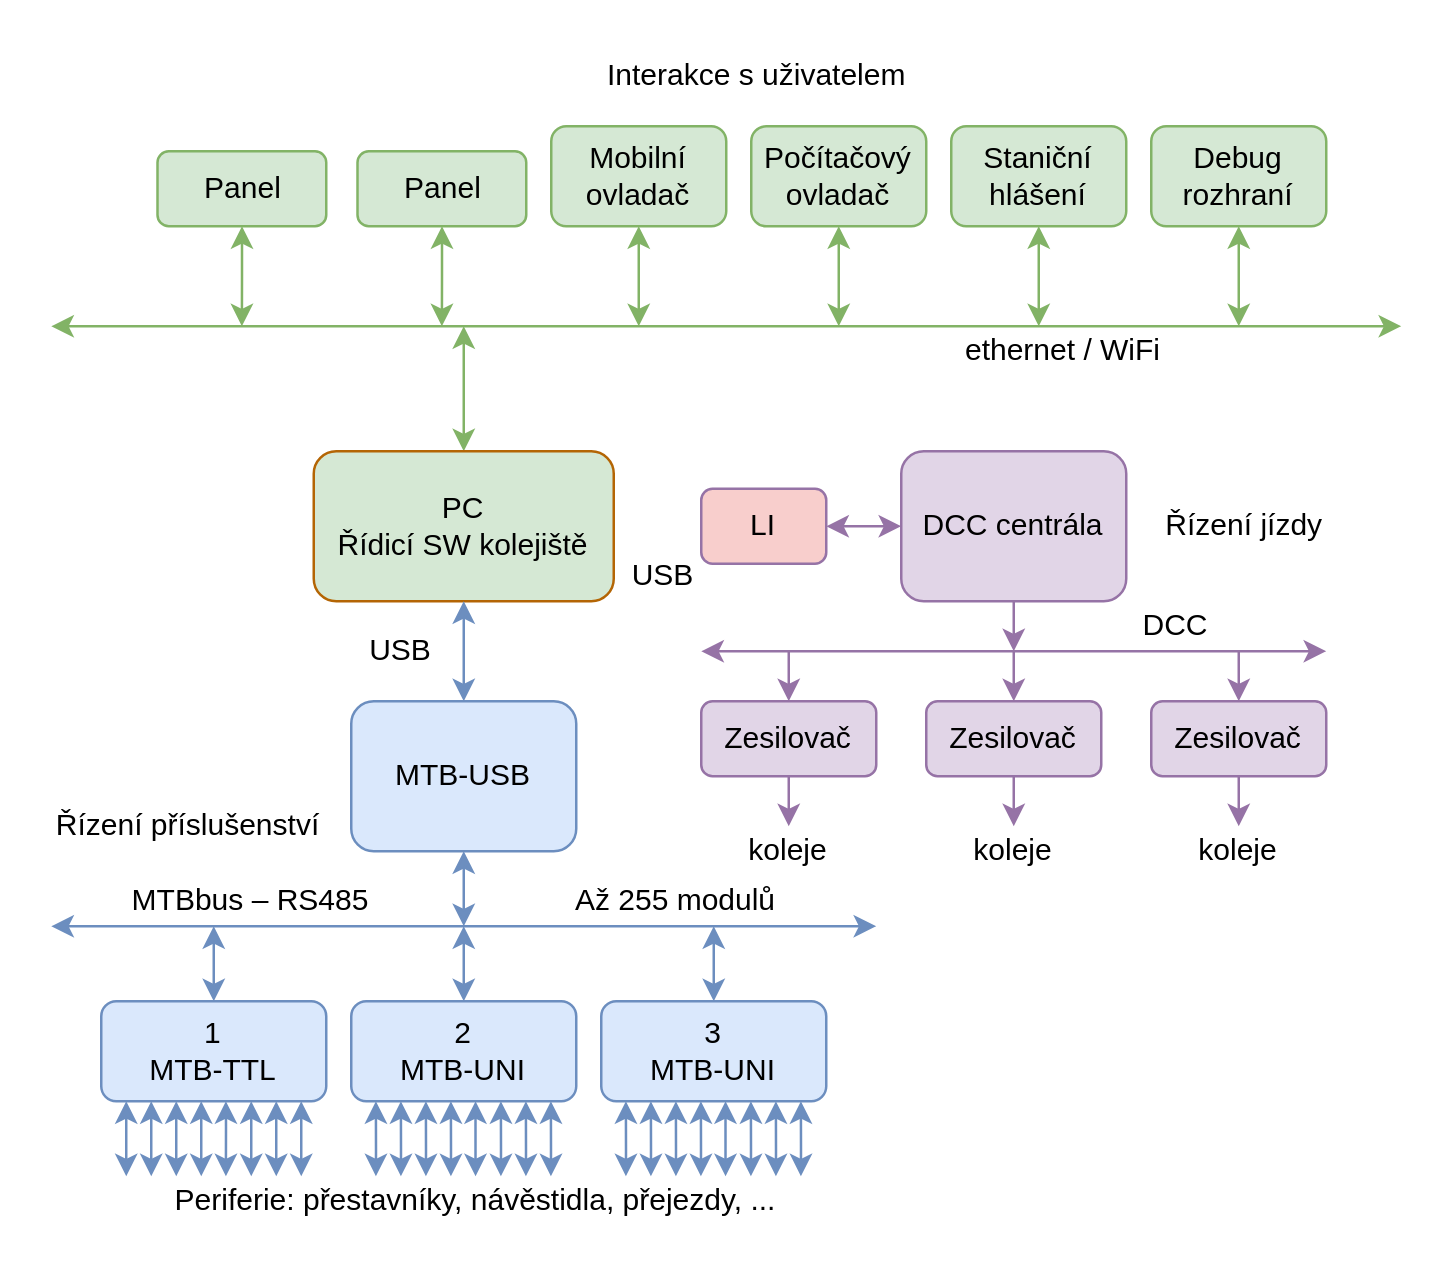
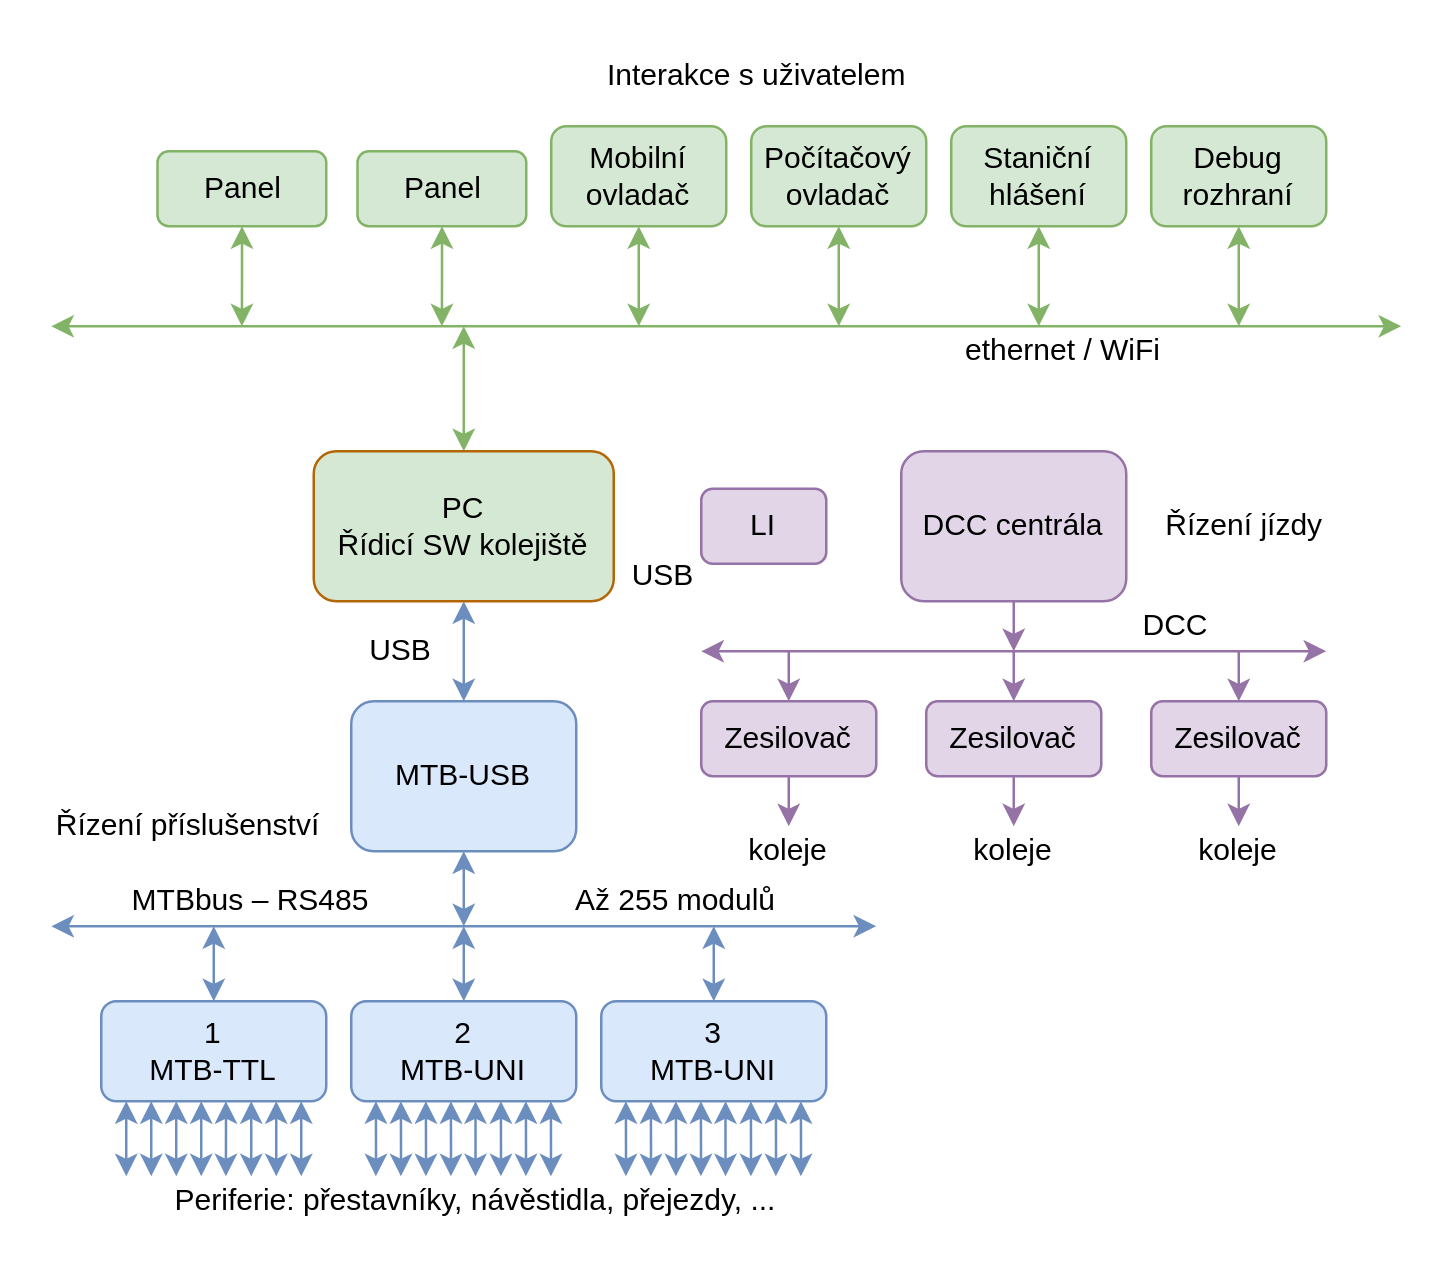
- <mxCell id="42" value="&lt;div&gt;LI&lt;/div&gt;" style="rounded=1;whiteSpace=wrap;html=1;fillColor=#f8cecc;strokeColor=#9673a6;" parent="1" vertex="1"><mxGeometry x="280" y="195" width="50" height="30" as="geometry" /></mxCell>
+ <mxCell id="42" value="&lt;div&gt;LI&lt;/div&gt;" style="rounded=1;whiteSpace=wrap;html=1;fillColor=#e1d5e7;strokeColor=#9673a6;" parent="1" vertex="1"><mxGeometry x="280" y="195" width="50" height="30" as="geometry" /></mxCell>
- <mxCell id="41" style="edgeStyle=orthogonalEdgeStyle;rounded=0;orthogonalLoop=1;jettySize=auto;html=1;entryX=0;entryY=0.5;entryDx=0;entryDy=0;startArrow=classic;startFill=1;endArrow=classic;endFill=1;fillColor=#e1d5e7;strokeColor=#9673a6;" parent="1" source="42" target="44" edge="1"><mxGeometry relative="1" as="geometry" /></mxCell>
